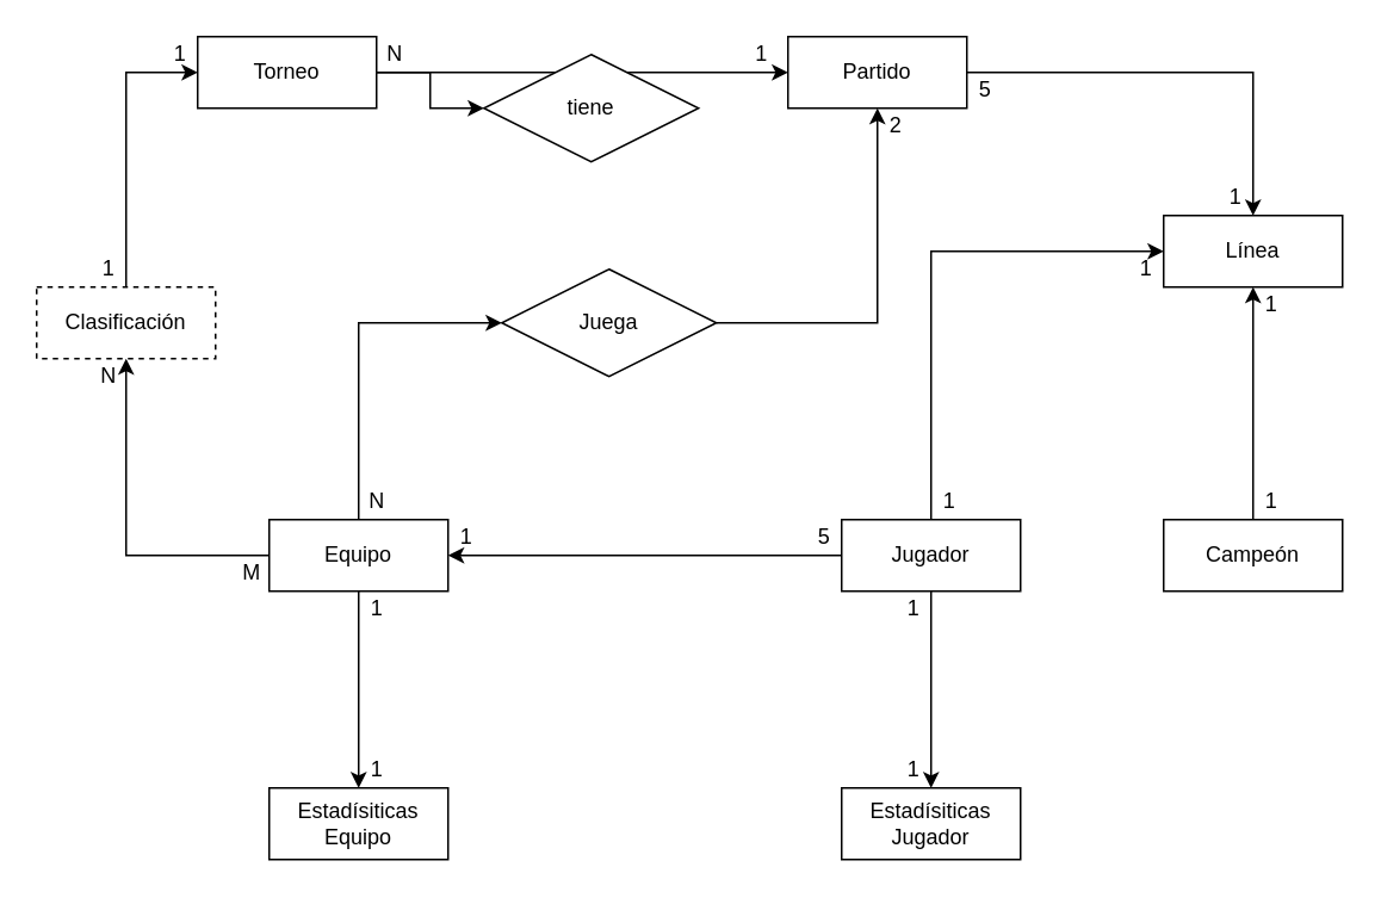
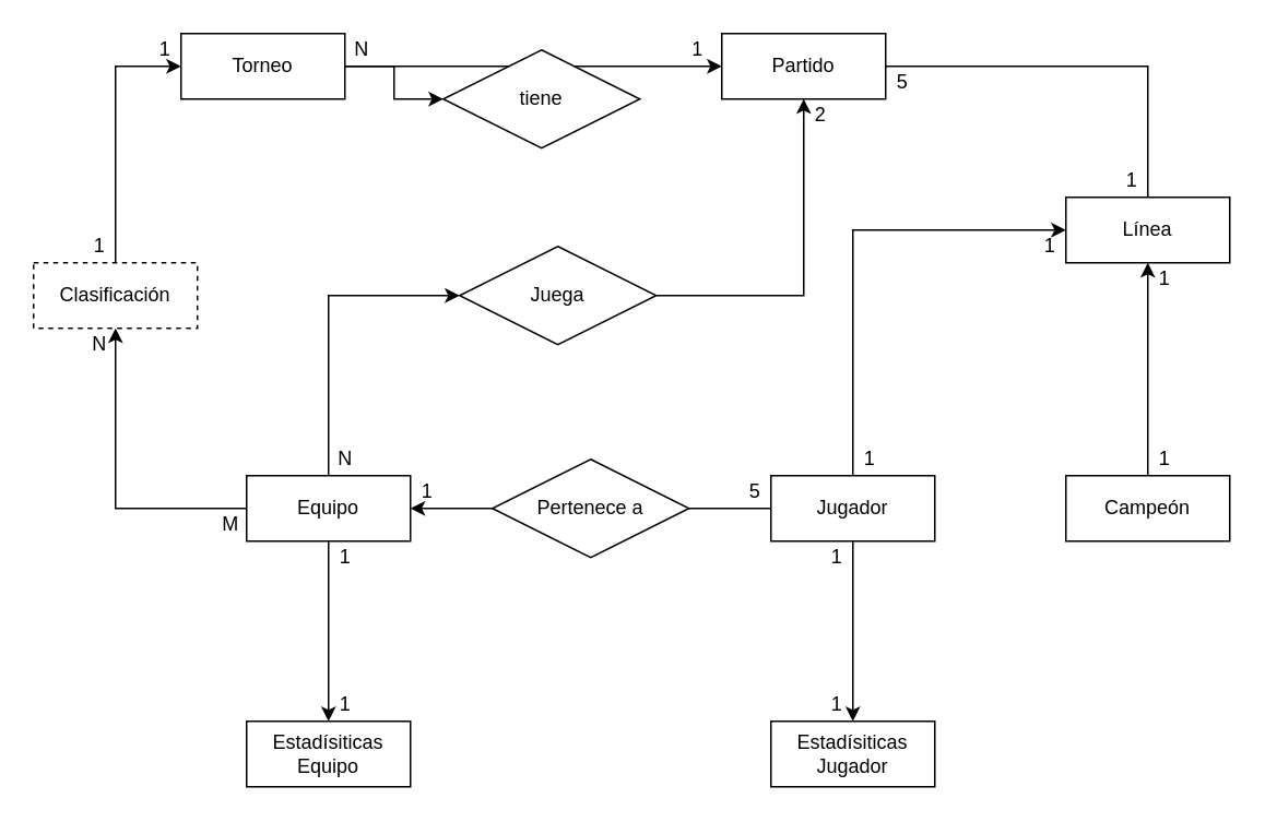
- <mxCell id="5" style="edgeStyle=orthogonalEdgeStyle;rounded=0;orthogonalLoop=1;jettySize=auto;html=1;entryX=0.5;entryY=0;entryDx=0;entryDy=0;" edge="1" parent="1" source="6" target="21"><mxGeometry relative="1" as="geometry" /></mxCell>
+ <mxCell id="5" style="edgeStyle=orthogonalEdgeStyle;rounded=0;orthogonalLoop=1;jettySize=auto;html=1;entryX=0.5;entryY=0;entryDx=0;entryDy=0;endArrow=none;" edge="1" parent="1" source="6" target="21"><mxGeometry relative="1" as="geometry" /></mxCell>
+ <mxCell id="23" value="Pertenece a" style="shape=rhombus;perimeter=rhombusPerimeter;whiteSpace=wrap;html=1;align=center;" vertex="1" parent="1"><mxGeometry x="300" y="280" width="120" height="60" as="geometry" /></mxCell>
